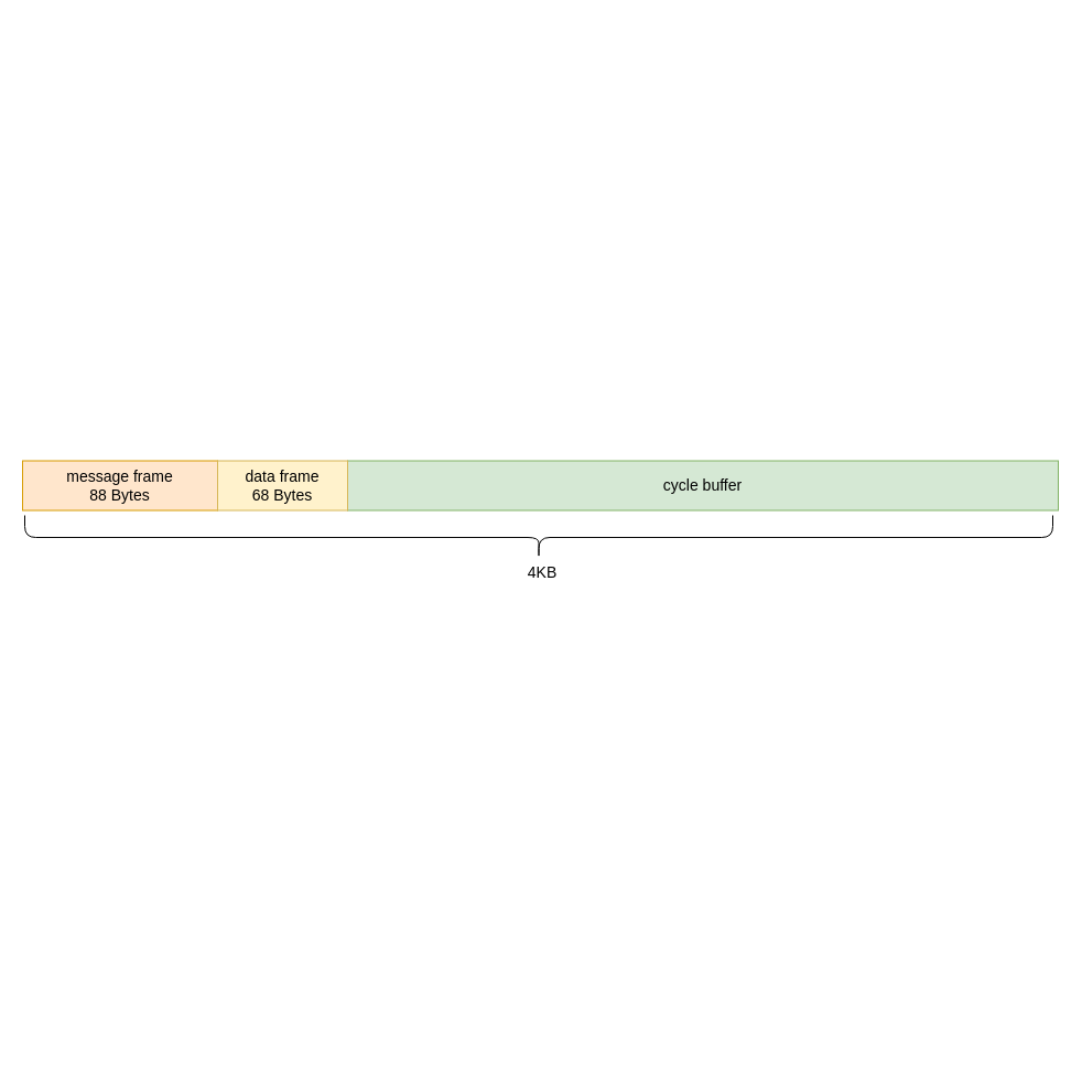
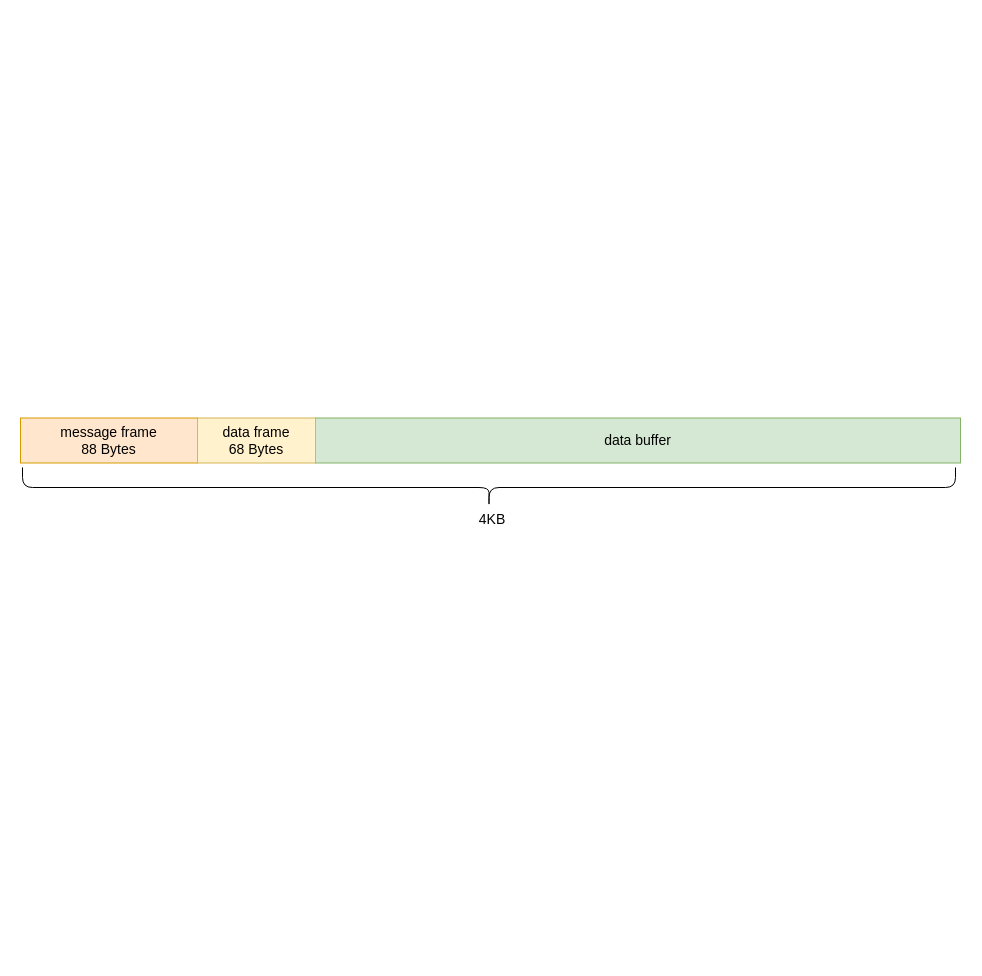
- <mxCell id="3" value="cycle buffer" style="text;html=1;align=center;verticalAlign=middle;whiteSpace=wrap;rounded=0;strokeColor=#82b366;fontSize=14;fillColor=#d5e8d4;" parent="1" vertex="1"><mxGeometry x="315" y="417.5" width="645" height="45" as="geometry" /></mxCell>
+ <mxCell id="3" value="data buffer" style="text;html=1;align=center;verticalAlign=middle;whiteSpace=wrap;rounded=0;strokeColor=#82b366;fontSize=14;fillColor=#d5e8d4;" parent="1" vertex="1"><mxGeometry x="315" y="417.5" width="645" height="45" as="geometry" /></mxCell>
